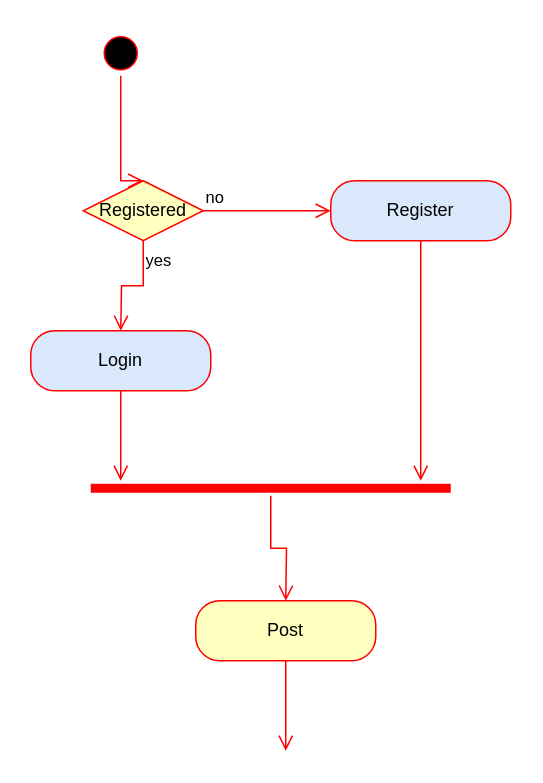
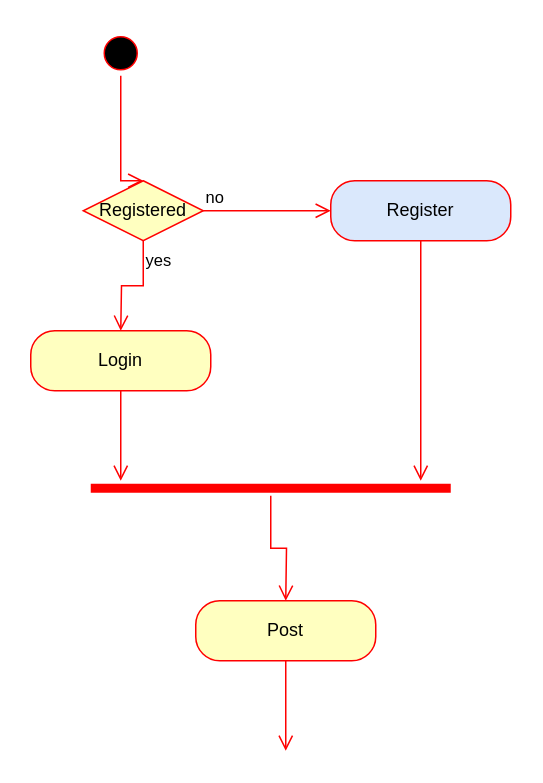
- <mxCell id="9" value="Login" style="rounded=1;whiteSpace=wrap;html=1;arcSize=40;fontColor=#000000;fillColor=#dae8fc;strokeColor=#ff0000;" vertex="1" parent="1"><mxGeometry x="20" y="220" width="120" height="40" as="geometry" /></mxCell>
+ <mxCell id="9" value="Login" style="rounded=1;whiteSpace=wrap;html=1;arcSize=40;fontColor=#000000;fillColor=#ffffc0;strokeColor=#ff0000;" vertex="1" parent="1"><mxGeometry x="20" y="220" width="120" height="40" as="geometry" /></mxCell>
